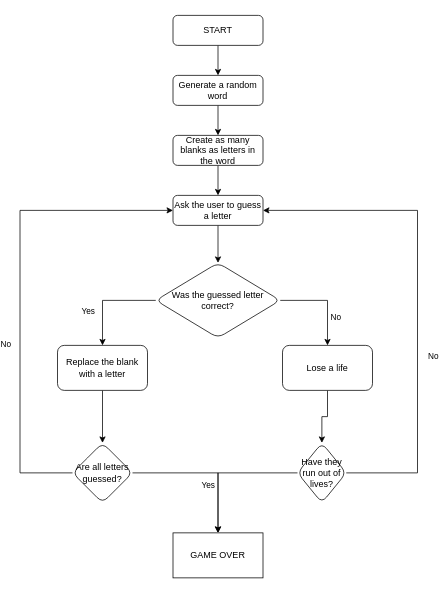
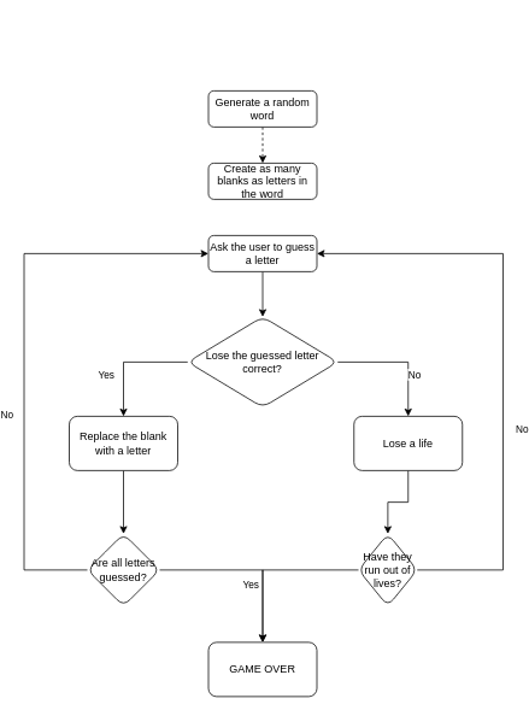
- <mxCell id="3" value="START" style="rounded=1;whiteSpace=wrap;html=1;fontSize=12;glass=0;strokeWidth=1;shadow=0;" parent="1" vertex="1"><mxGeometry x="224" y="20" width="120" height="40" as="geometry" /></mxCell>
- <mxCell id="2" value="" style="edgeStyle=orthogonalEdgeStyle;rounded=0;orthogonalLoop=1;jettySize=auto;html=1;" edge="1" parent="1" source="3" target="5"><mxGeometry relative="1" as="geometry" /></mxCell>
- <mxCell id="4" value="" style="edgeStyle=orthogonalEdgeStyle;rounded=0;orthogonalLoop=1;jettySize=auto;html=1;" edge="1" parent="1" source="5" target="7"><mxGeometry relative="1" as="geometry" /></mxCell>
+ <mxCell id="4" value="" style="edgeStyle=orthogonalEdgeStyle;rounded=0;orthogonalLoop=1;jettySize=auto;html=1;dashed=1;" edge="1" parent="1" source="5" target="7"><mxGeometry relative="1" as="geometry" /></mxCell>
- <mxCell id="6" value="" style="edgeStyle=orthogonalEdgeStyle;rounded=0;orthogonalLoop=1;jettySize=auto;html=1;" edge="1" parent="1" source="7" target="9"><mxGeometry relative="1" as="geometry" /></mxCell>
- <mxCell id="14" value="Was the guessed letter correct?" style="rhombus;whiteSpace=wrap;html=1;rounded=1;shadow=0;strokeWidth=1;glass=0;" vertex="1" parent="1"><mxGeometry x="201" y="350" width="166" height="100" as="geometry" /></mxCell>
+ <mxCell id="14" value="Lose the guessed letter correct?" style="rhombus;whiteSpace=wrap;html=1;rounded=1;shadow=0;strokeWidth=1;glass=0;" vertex="1" parent="1"><mxGeometry x="201" y="350" width="166" height="100" as="geometry" /></mxCell>
- <mxCell id="16" value="Lose a life" style="whiteSpace=wrap;html=1;rounded=1;shadow=0;strokeWidth=1;glass=0;" vertex="1" parent="1"><mxGeometry x="370" y="460" width="120" height="60" as="geometry" /></mxCell>
+ <mxCell id="16" value="Lose a life" style="whiteSpace=wrap;html=1;rounded=1;shadow=0;strokeWidth=1;glass=0;" vertex="1" parent="1"><mxGeometry x="385" y="460" width="120" height="60" as="geometry" /></mxCell>
- <mxCell id="28" value="GAME OVER" style="whiteSpace=wrap;html=1;shadow=0;strokeWidth=1;glass=0;rounded=0;" vertex="1" parent="1"><mxGeometry x="224" y="710" width="120" height="60" as="geometry" /></mxCell>
+ <mxCell id="28" value="GAME OVER" style="whiteSpace=wrap;html=1;rounded=1;shadow=0;strokeWidth=1;glass=0;" vertex="1" parent="1"><mxGeometry x="224" y="710" width="120" height="60" as="geometry" /></mxCell>
